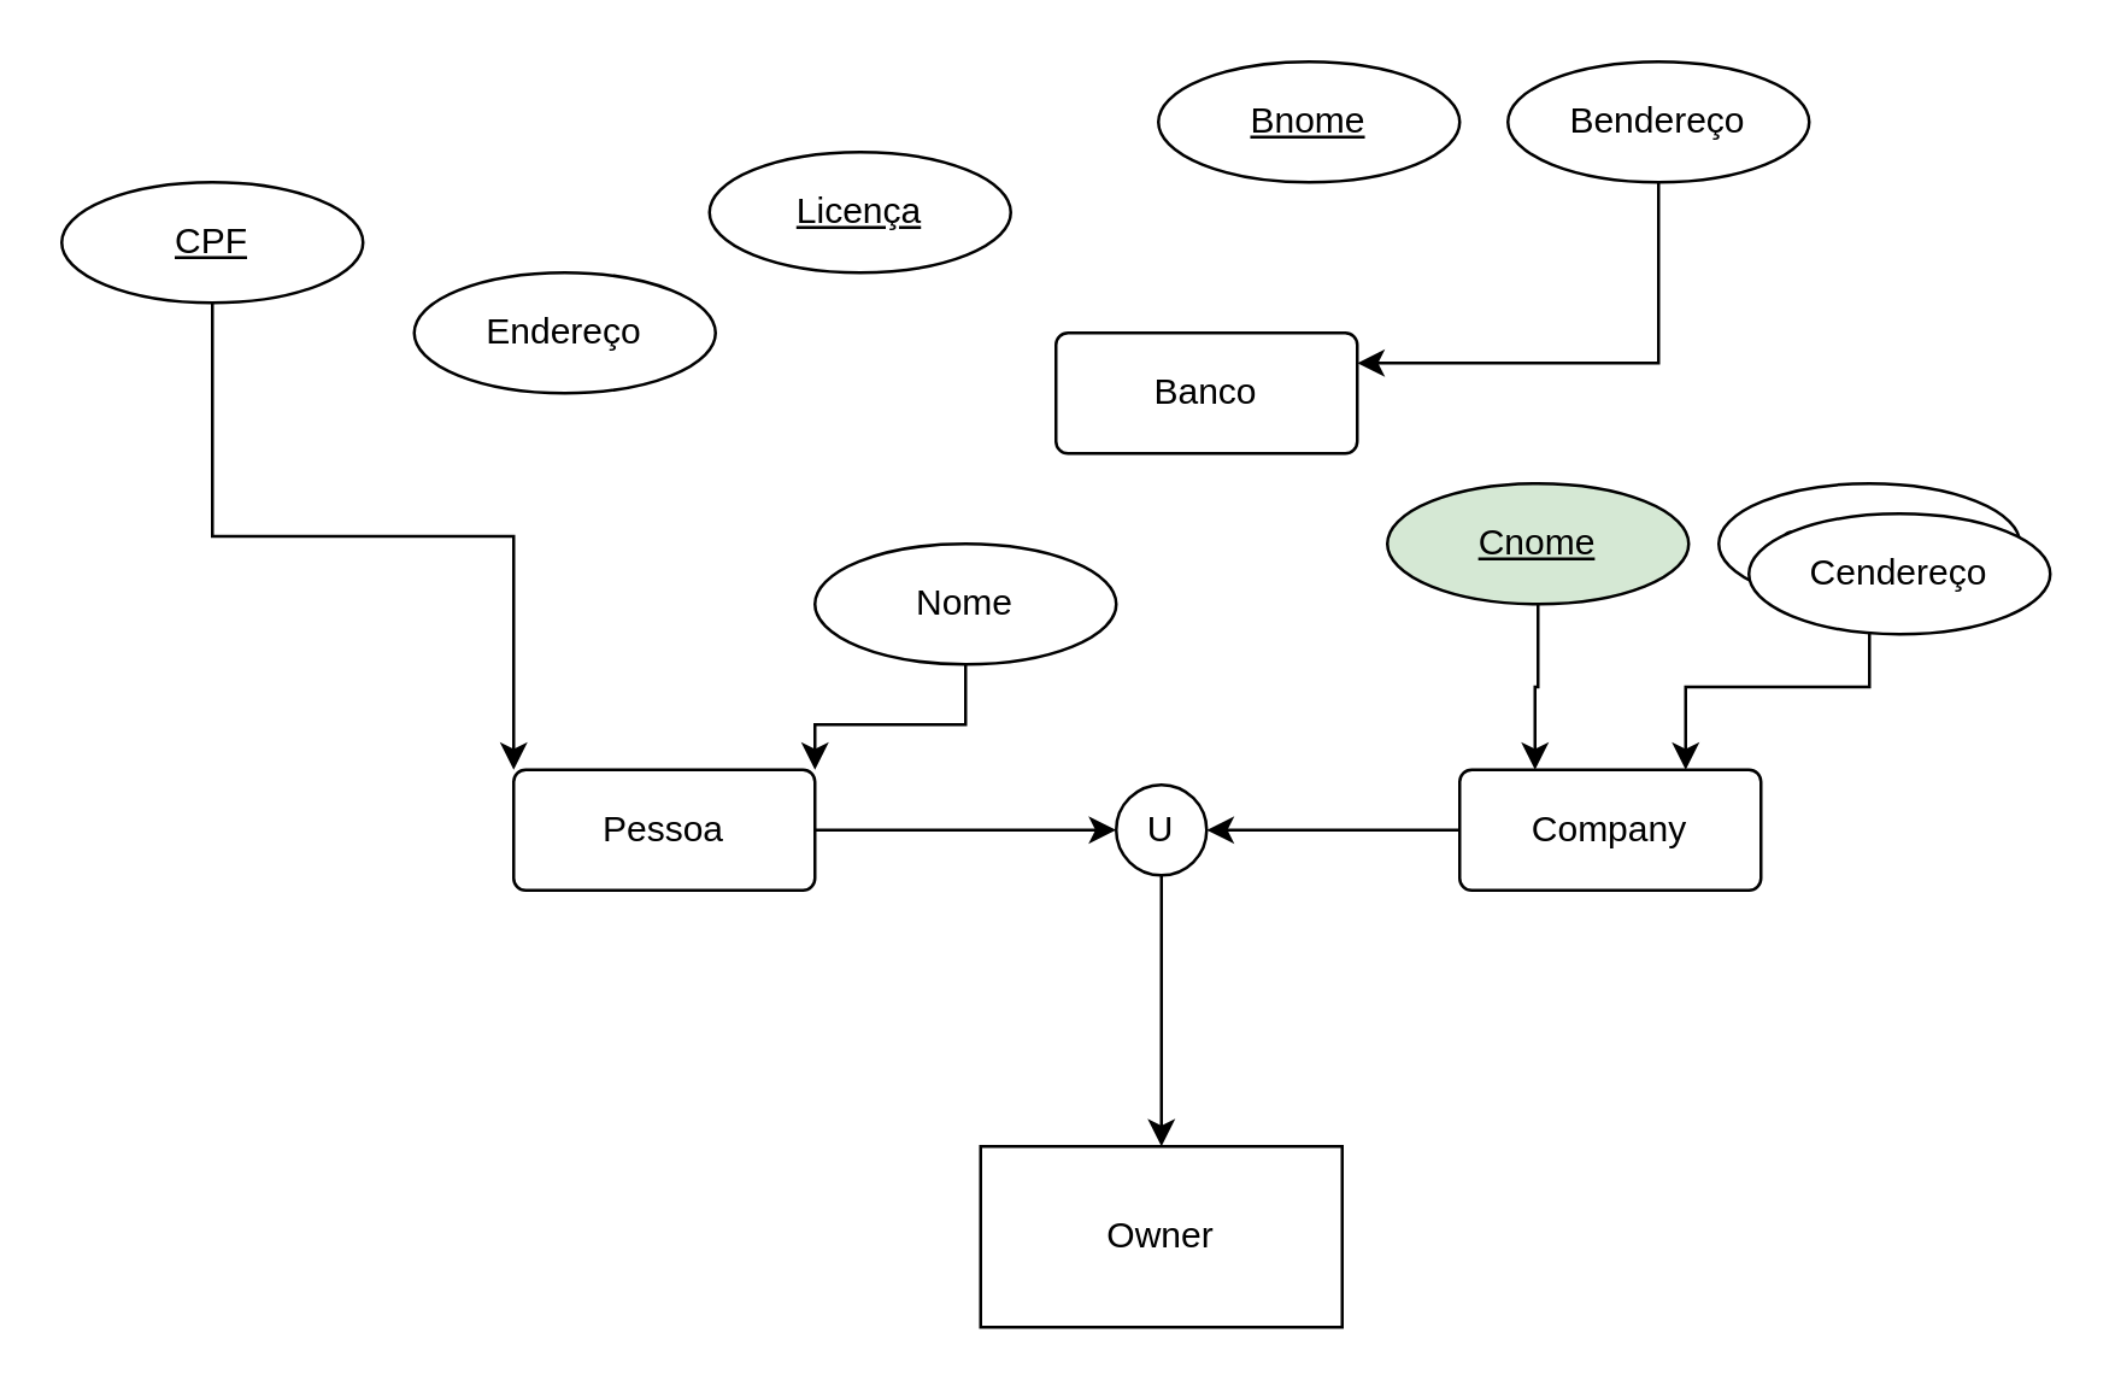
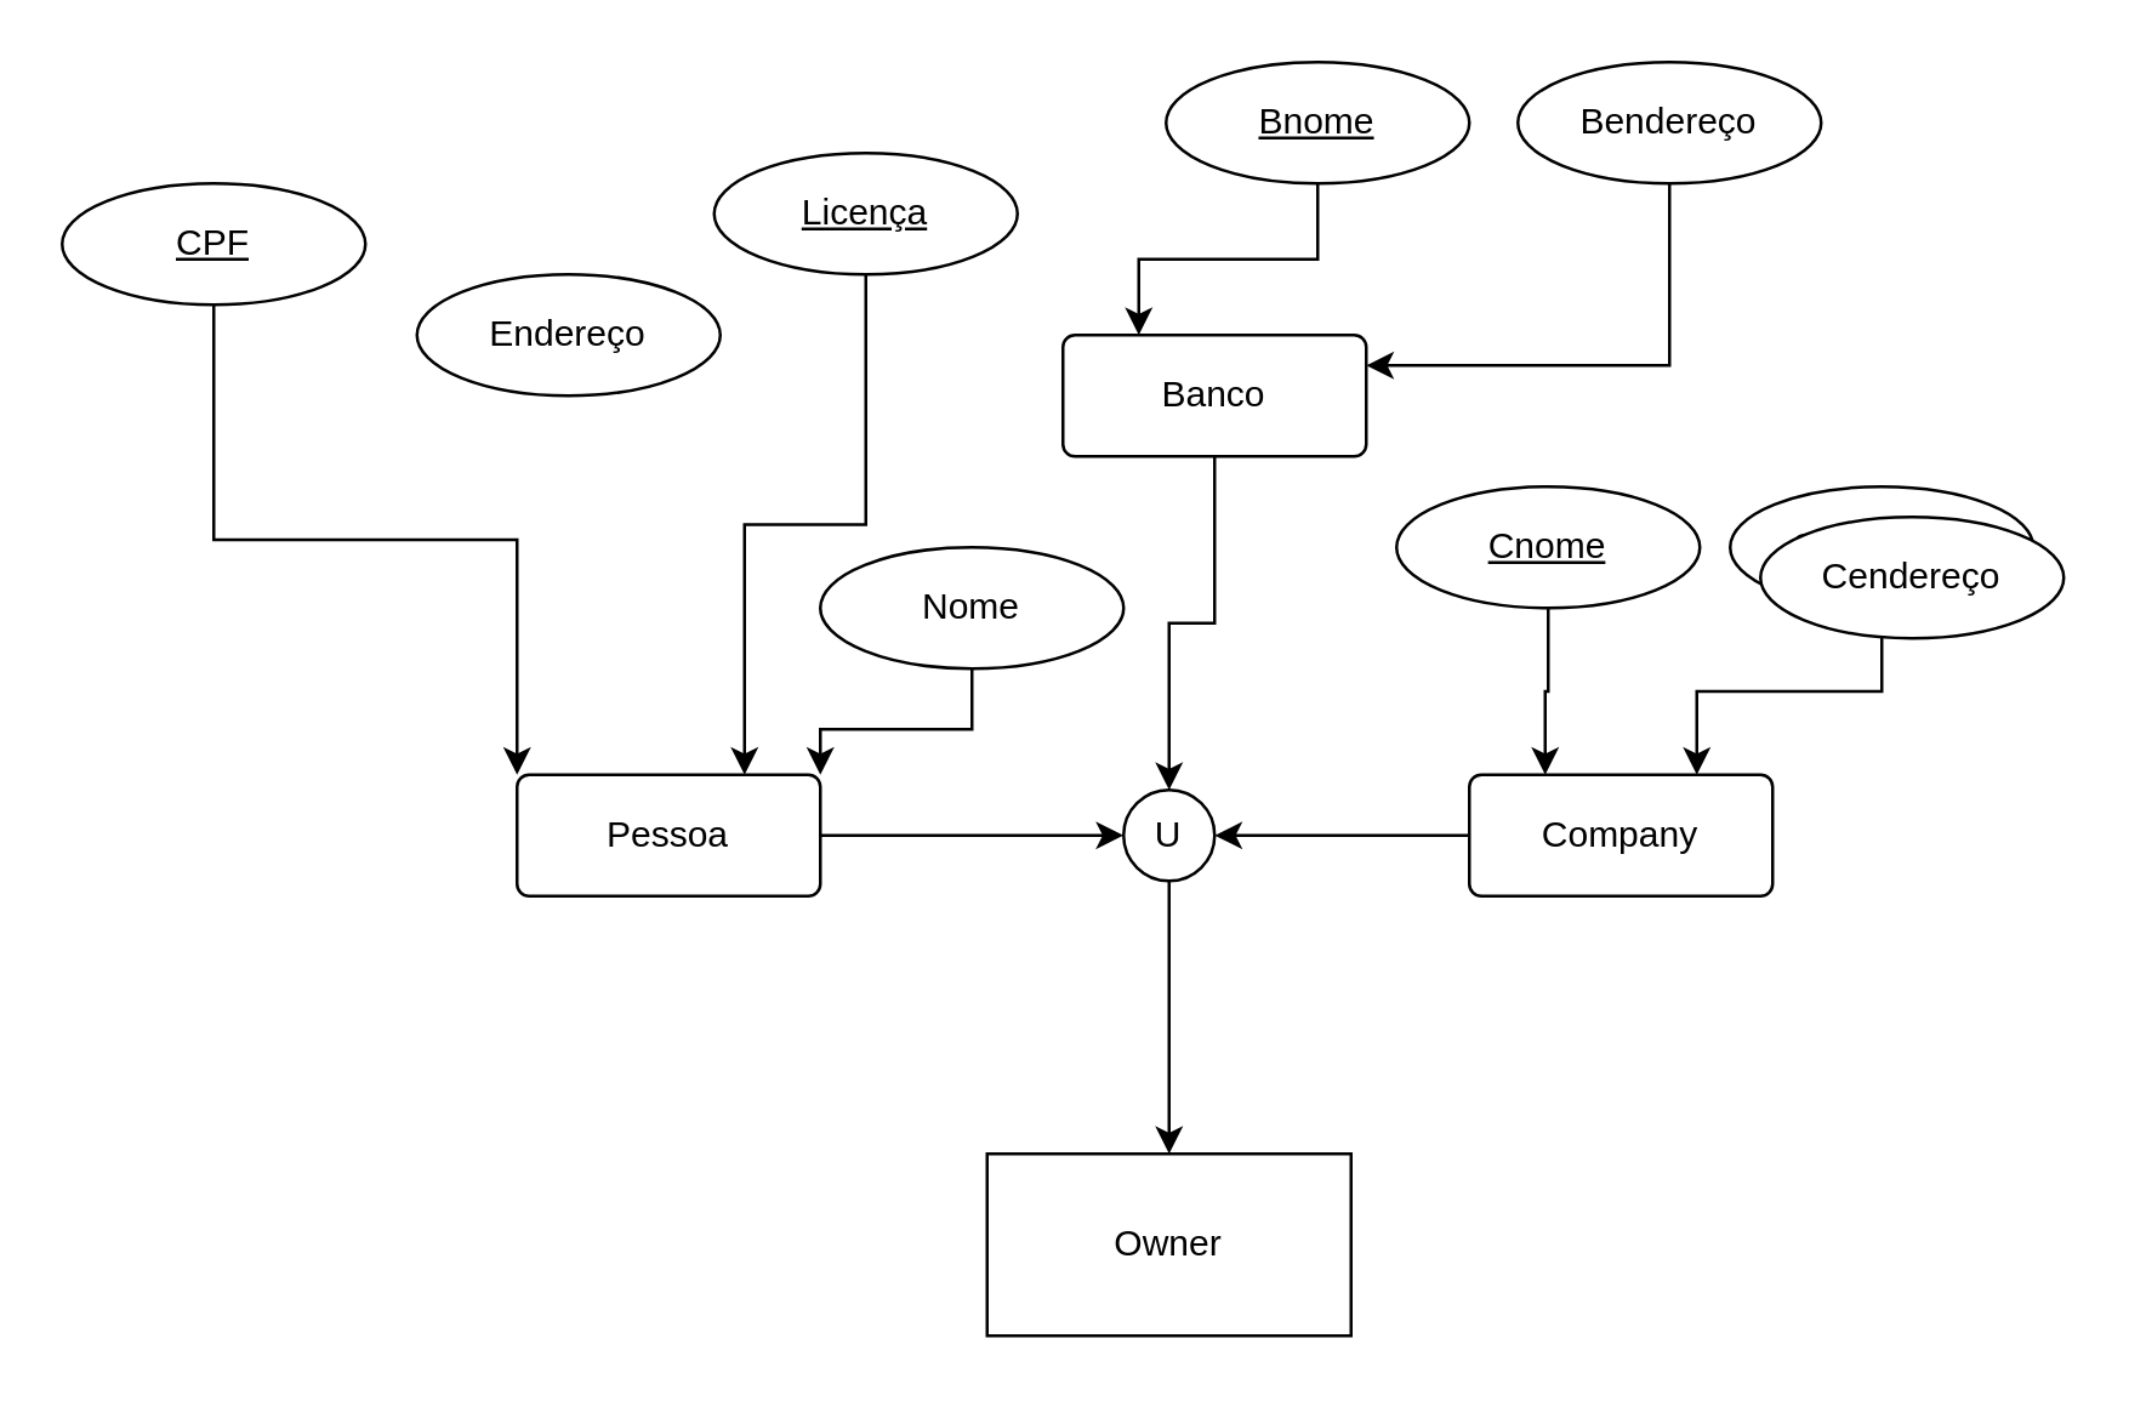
+ <mxCell id="18" style="edgeStyle=orthogonalEdgeStyle;rounded=0;orthogonalLoop=1;jettySize=auto;html=1;exitX=0.5;exitY=1;exitDx=0;exitDy=0;entryX=0.25;entryY=0;entryDx=0;entryDy=0;" edge="1" parent="1" source="19" target="5"><mxGeometry relative="1" as="geometry" /></mxCell>
+ <mxCell id="11" style="edgeStyle=orthogonalEdgeStyle;rounded=0;orthogonalLoop=1;jettySize=auto;html=1;exitX=0.5;exitY=1;exitDx=0;exitDy=0;entryX=0.75;entryY=0;entryDx=0;entryDy=0;" edge="1" parent="1" source="12" target="3"><mxGeometry relative="1" as="geometry" /></mxCell>
- <mxCell id="23" value="Cnome" style="ellipse;whiteSpace=wrap;html=1;align=center;fontStyle=4;fillColor=#d5e8d4;" vertex="1" parent="1"><mxGeometry x="460" y="160" width="100" height="40" as="geometry" /></mxCell>
+ <mxCell id="23" value="Cnome" style="ellipse;whiteSpace=wrap;html=1;align=center;fontStyle=4;" vertex="1" parent="1"><mxGeometry x="460" y="160" width="100" height="40" as="geometry" /></mxCell>
+ <mxCell id="4" style="edgeStyle=orthogonalEdgeStyle;rounded=0;orthogonalLoop=1;jettySize=auto;html=1;exitX=0.5;exitY=1;exitDx=0;exitDy=0;entryX=0.5;entryY=0;entryDx=0;entryDy=0;" edge="1" parent="1" source="5" target="9"><mxGeometry relative="1" as="geometry" /></mxCell>
